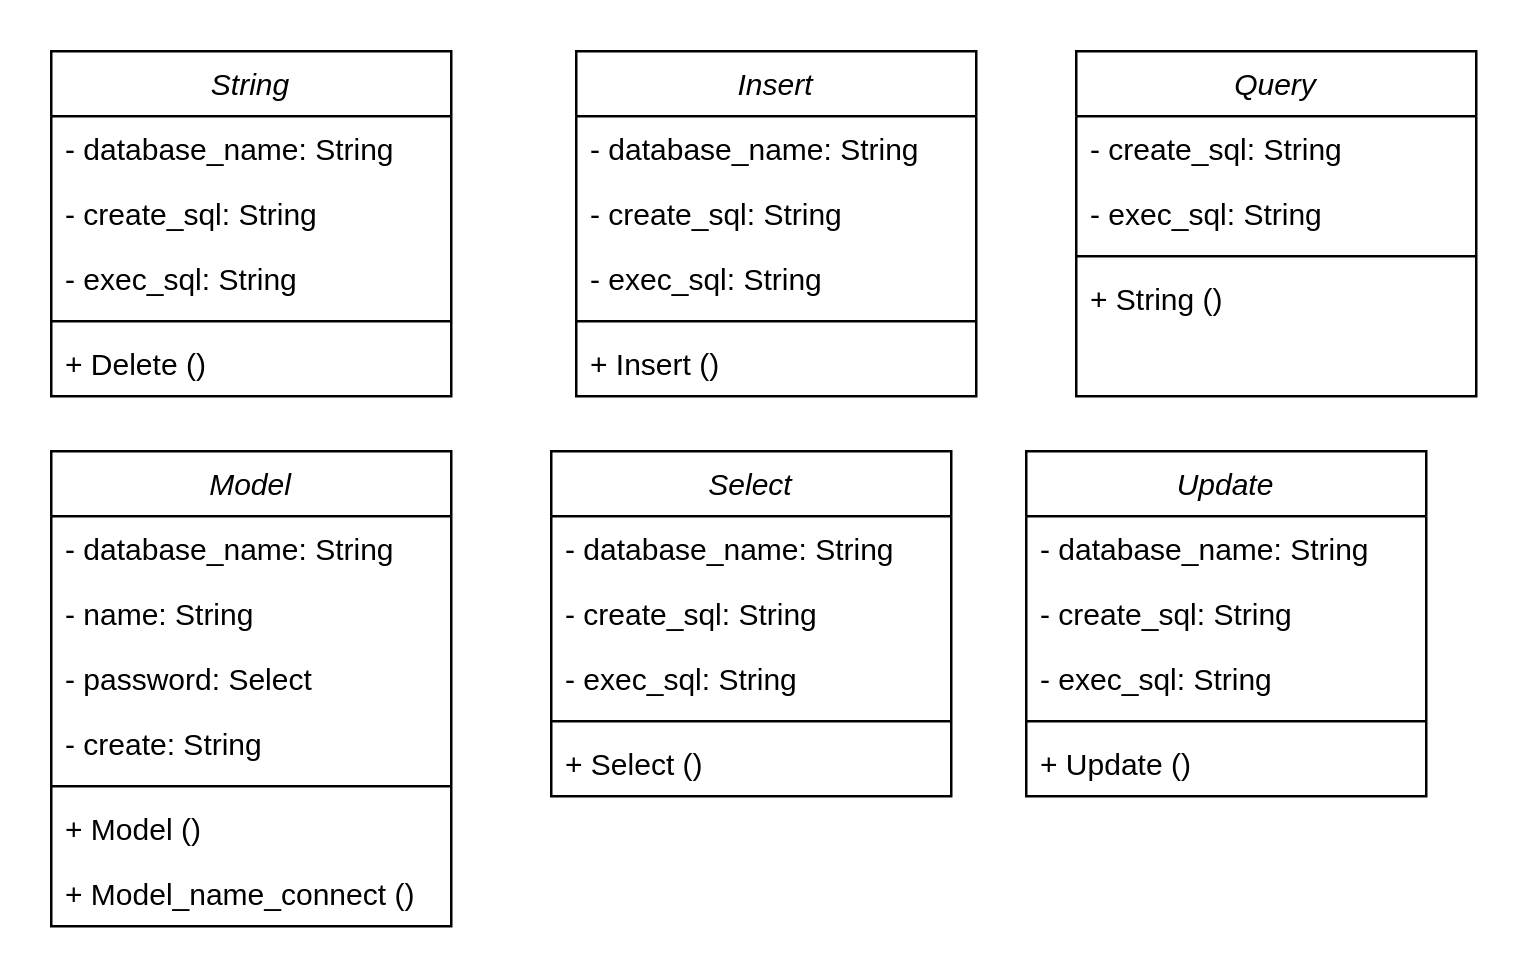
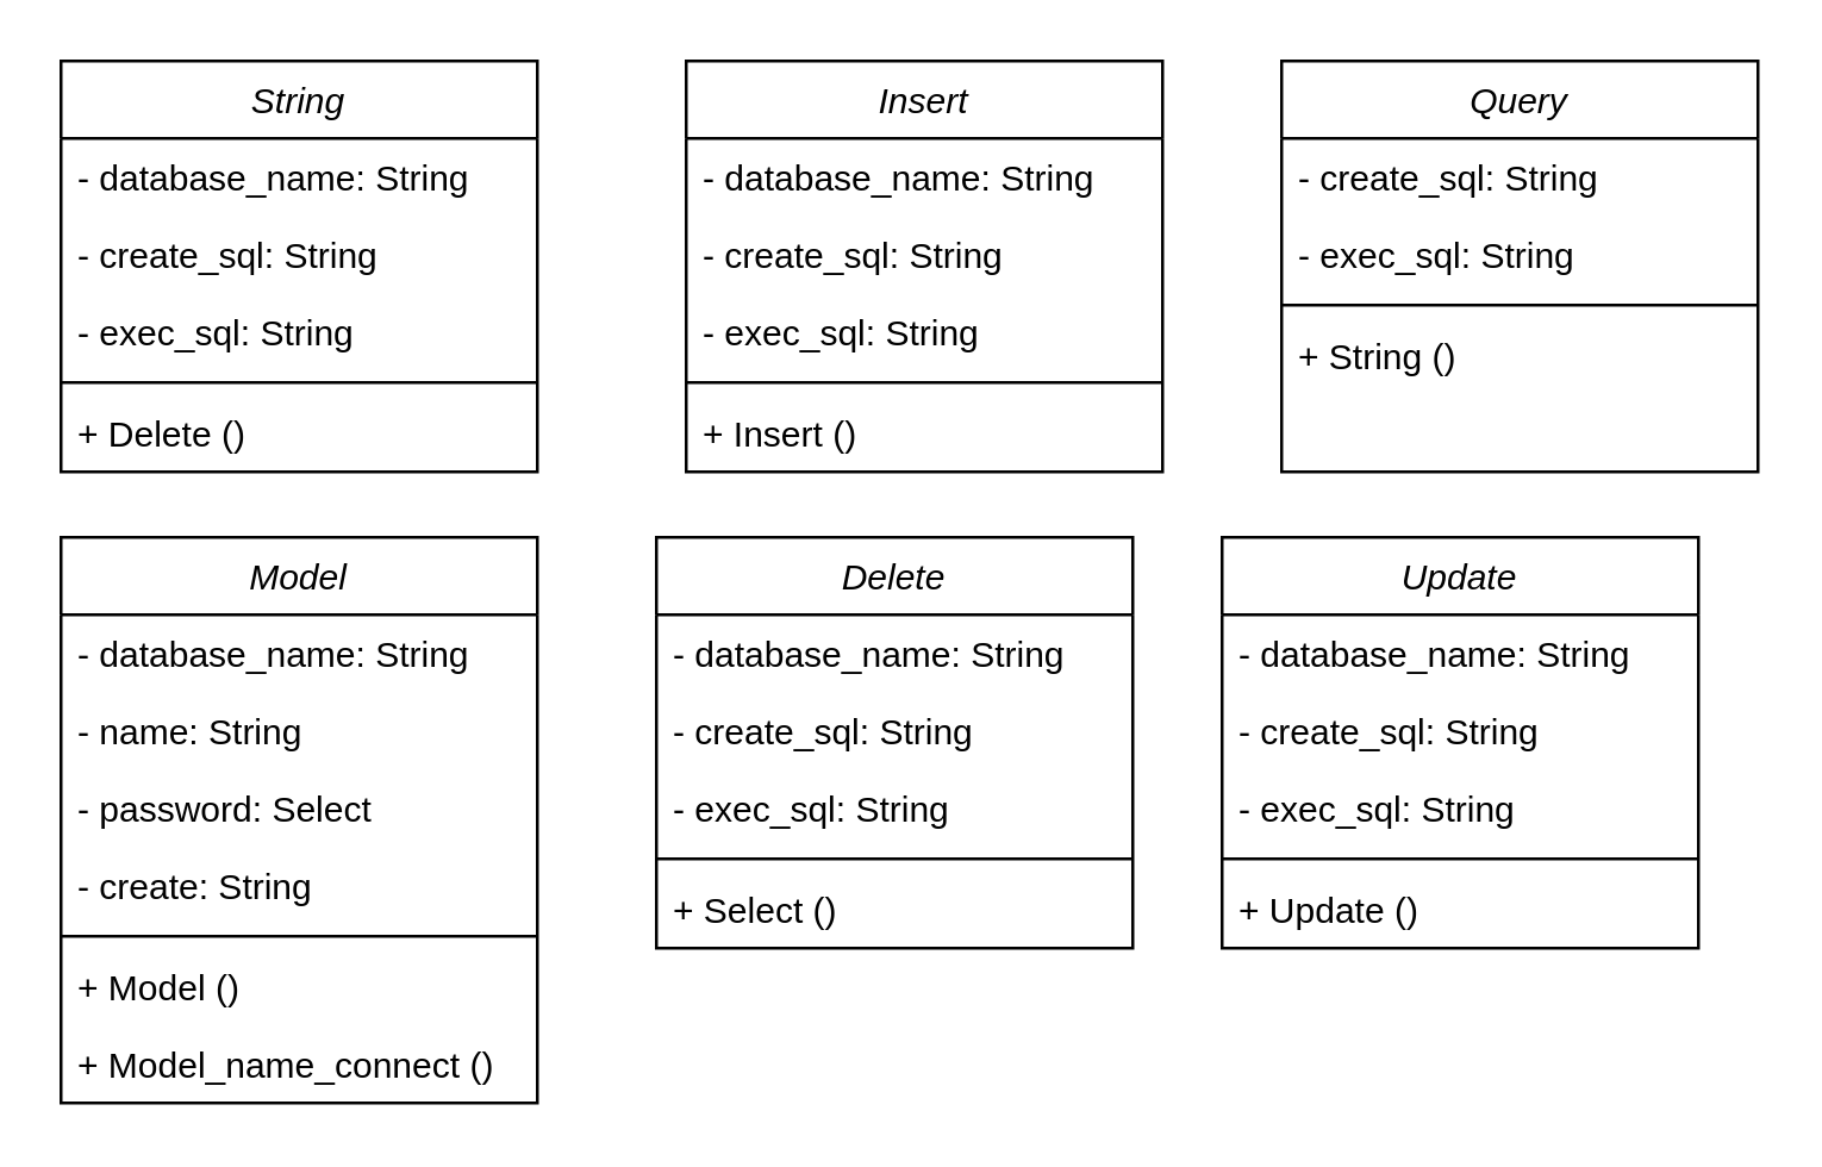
- <mxCell id="27" value="Select" style="swimlane;fontStyle=2;align=center;verticalAlign=top;childLayout=stackLayout;horizontal=1;startSize=26;horizontalStack=0;resizeParent=1;resizeLast=0;collapsible=1;marginBottom=0;rounded=0;shadow=0;strokeWidth=1;" vertex="1" parent="1"><mxGeometry x="220" y="180" width="160" height="138" as="geometry"><mxRectangle x="230" y="140" width="160" height="26" as="alternateBounds" /></mxGeometry></mxCell>
+ <mxCell id="27" value="Delete" style="swimlane;fontStyle=2;align=center;verticalAlign=top;childLayout=stackLayout;horizontal=1;startSize=26;horizontalStack=0;resizeParent=1;resizeLast=0;collapsible=1;marginBottom=0;rounded=0;shadow=0;strokeWidth=1;" vertex="1" parent="1"><mxGeometry x="220" y="180" width="160" height="138" as="geometry"><mxRectangle x="230" y="140" width="160" height="26" as="alternateBounds" /></mxGeometry></mxCell>
